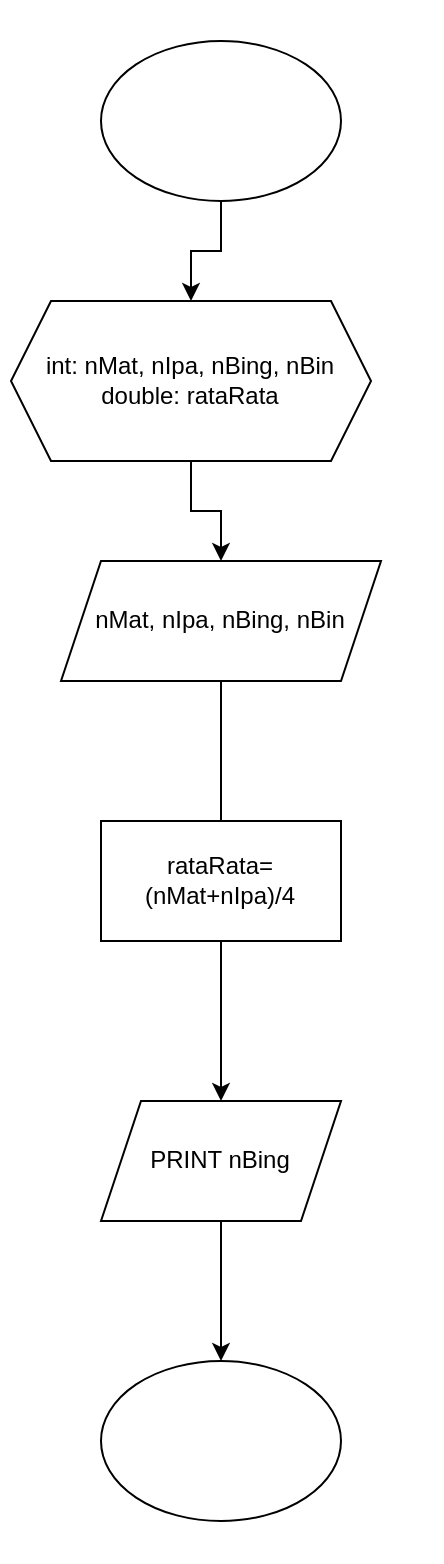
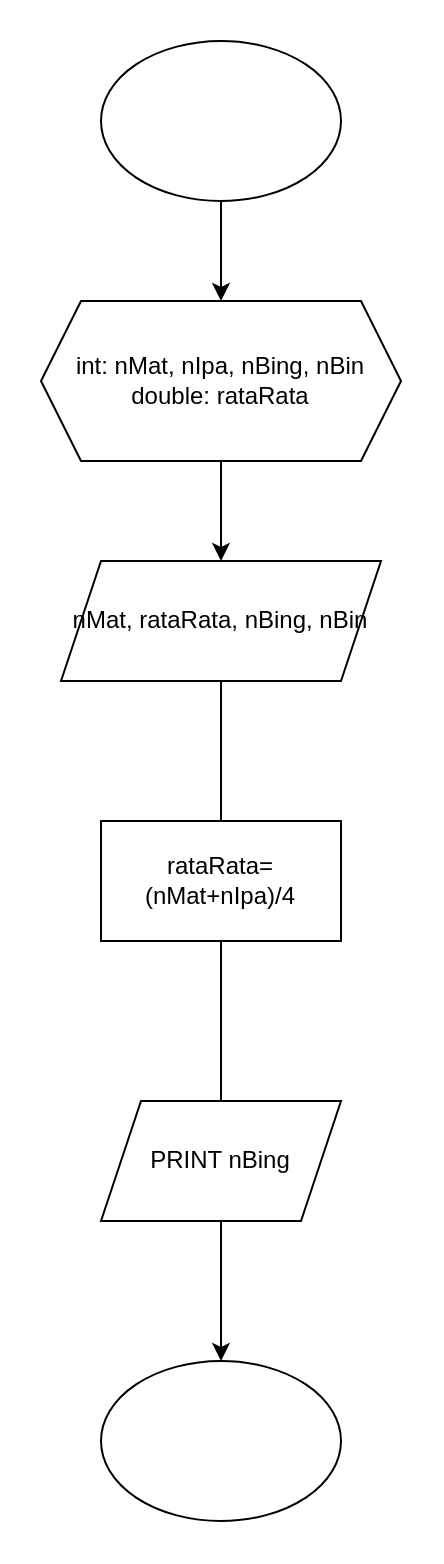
- <mxCell id="5" value="int: nMat, nIpa, nBing, nBin&lt;br&gt;double: rataRata" style="shape=hexagon;perimeter=hexagonPerimeter2;whiteSpace=wrap;html=1;fixedSize=1;" vertex="1" parent="1"><mxGeometry x="5" y="150" width="180" height="80" as="geometry" /></mxCell>
+ <mxCell id="5" value="int: nMat, nIpa, nBing, nBin&lt;br&gt;double: rataRata" style="shape=hexagon;perimeter=hexagonPerimeter2;whiteSpace=wrap;html=1;fixedSize=1;" vertex="1" parent="1"><mxGeometry x="20" y="150" width="180" height="80" as="geometry" /></mxCell>
- <mxCell id="7" value="nMat, nIpa, nBing, nBin" style="shape=parallelogram;perimeter=parallelogramPerimeter;whiteSpace=wrap;html=1;fixedSize=1;" vertex="1" parent="1"><mxGeometry x="30" y="280" width="160" height="60" as="geometry" /></mxCell>
+ <mxCell id="7" value="nMat, rataRata, nBing, nBin" style="shape=parallelogram;perimeter=parallelogramPerimeter;whiteSpace=wrap;html=1;fixedSize=1;" vertex="1" parent="1"><mxGeometry x="30" y="280" width="160" height="60" as="geometry" /></mxCell>
- <mxCell id="8" style="edgeStyle=orthogonalEdgeStyle;rounded=0;orthogonalLoop=1;jettySize=auto;html=1;entryX=0.5;entryY=0;entryDx=0;entryDy=0;" edge="1" parent="1" source="9" target="11"><mxGeometry relative="1" as="geometry" /></mxCell>
+ <mxCell id="8" style="edgeStyle=orthogonalEdgeStyle;rounded=0;orthogonalLoop=1;jettySize=auto;html=1;entryX=0.5;entryY=0;entryDx=0;entryDy=0;endArrow=none;" edge="1" parent="1" source="9" target="11"><mxGeometry relative="1" as="geometry" /></mxCell>
